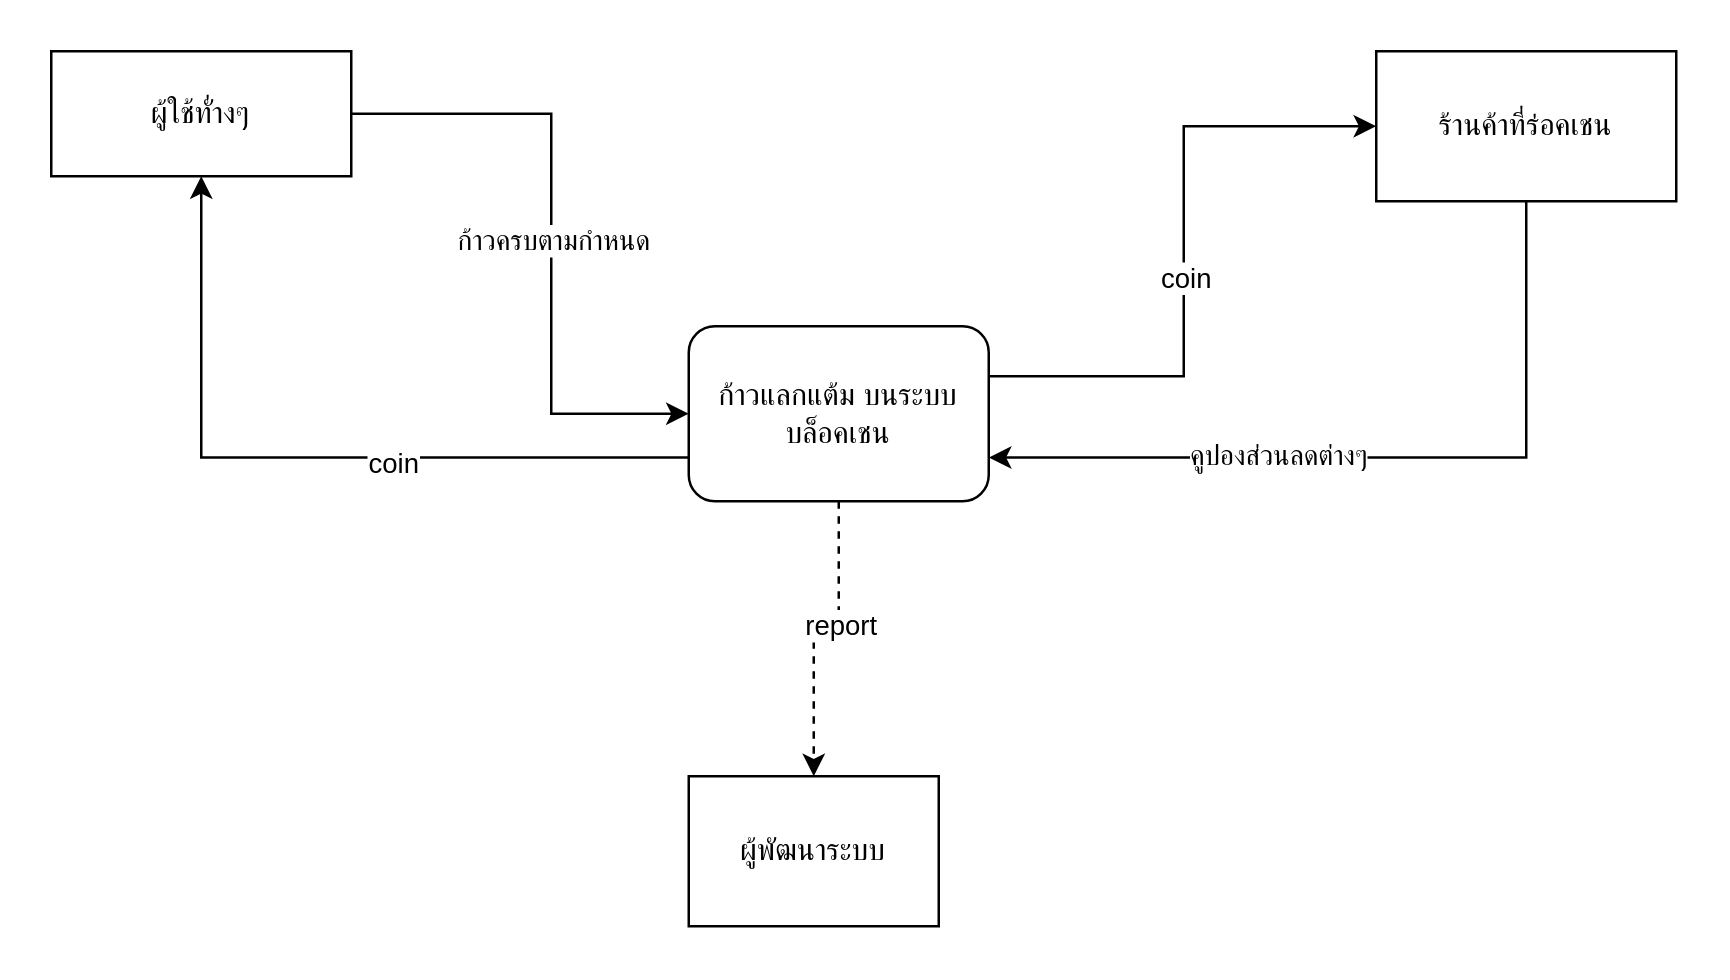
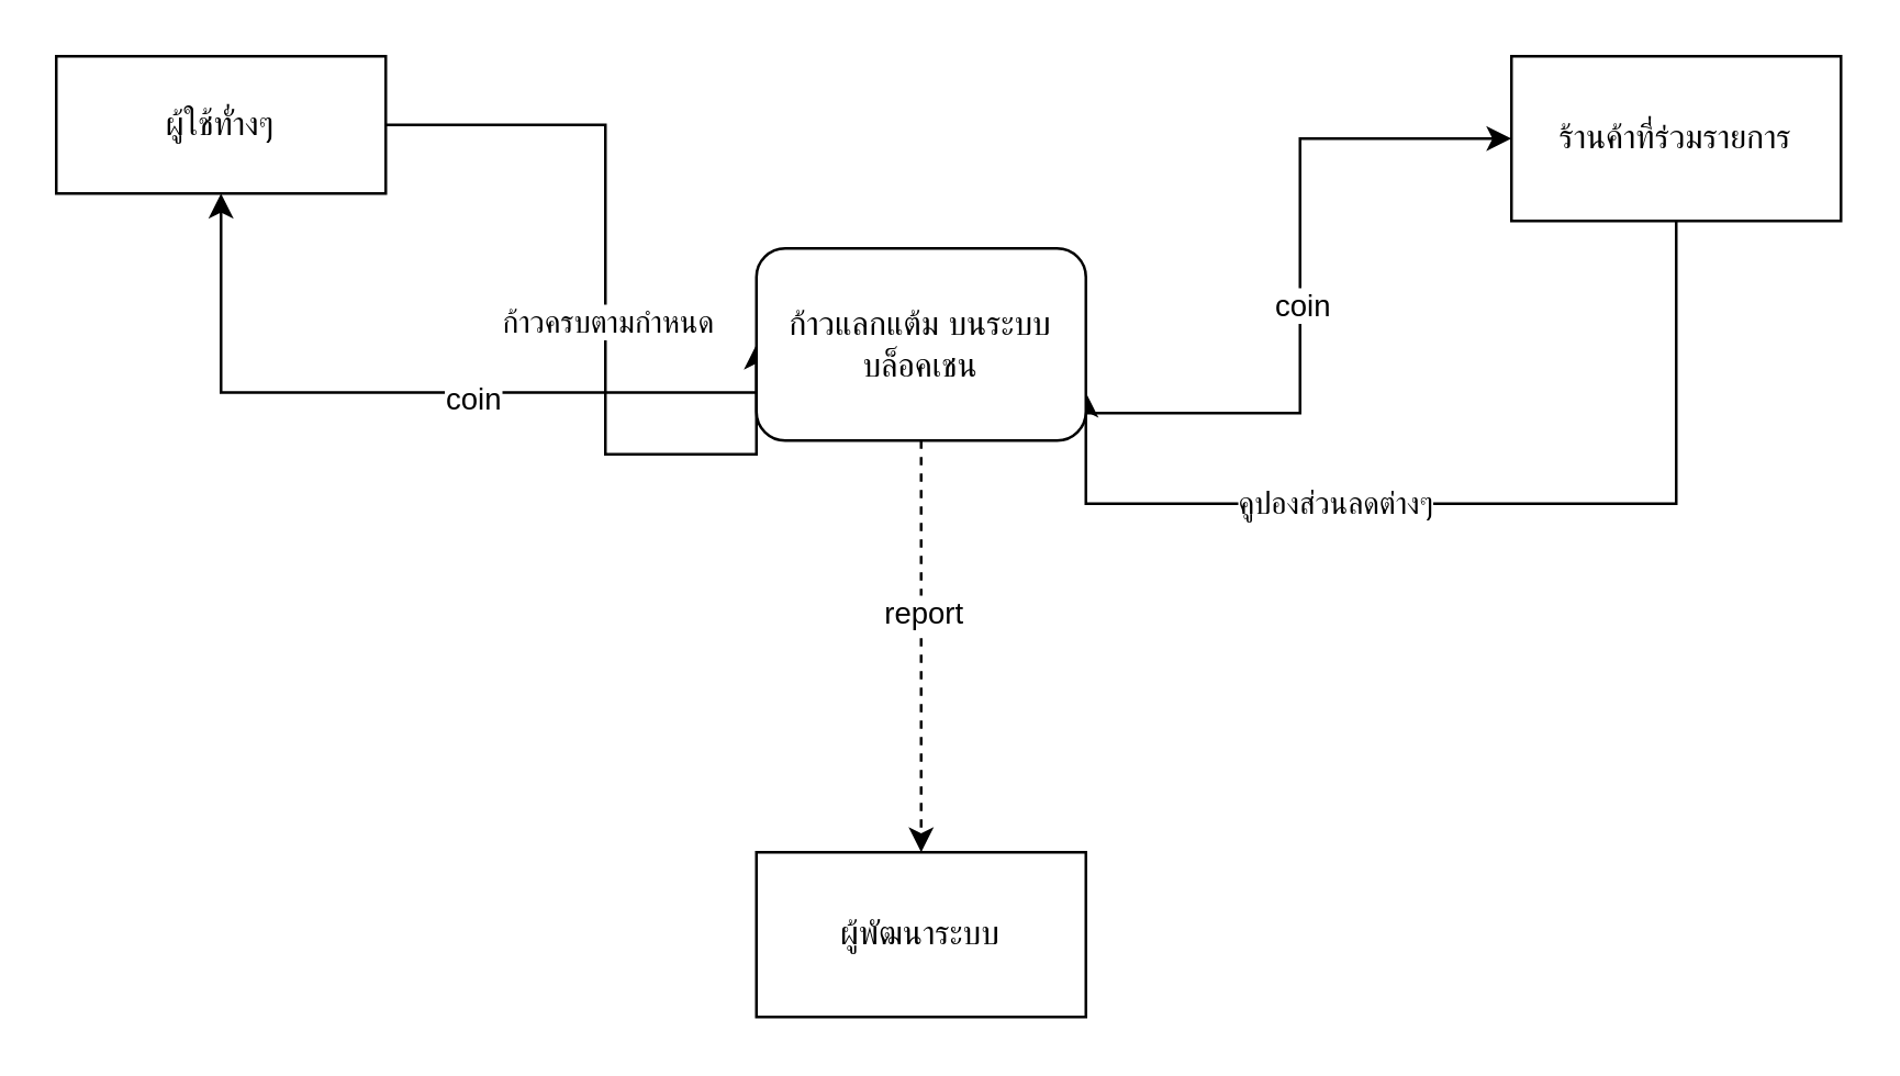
- <mxCell id="8" value="ร้านค้าที่ร่อคเชน" style="rounded=0;whiteSpace=wrap;html=1;" vertex="1" parent="1"><mxGeometry x="550" y="20" width="120" height="60" as="geometry" /></mxCell>
+ <mxCell id="8" value="ร้านค้าที่ร่วมรายการ" style="rounded=0;whiteSpace=wrap;html=1;" vertex="1" parent="1"><mxGeometry x="550" y="20" width="120" height="60" as="geometry" /></mxCell>
- <mxCell id="15" value="ก้าวแลกแต้ม บนระบบบล็อคเชน" style="rounded=1;whiteSpace=wrap;html=1;" vertex="1" parent="1"><mxGeometry x="275" y="130" width="120" height="70" as="geometry" /></mxCell>
+ <mxCell id="15" value="ก้าวแลกแต้ม บนระบบบล็อคเชน" style="rounded=1;whiteSpace=wrap;html=1;" vertex="1" parent="1"><mxGeometry x="275" y="90" width="120" height="70" as="geometry" /></mxCell>
- <mxCell id="5" value="ผู้พัฒนาระบบ" style="rounded=0;whiteSpace=wrap;html=1;" vertex="1" parent="1"><mxGeometry x="275" y="310" width="100" height="60" as="geometry" /></mxCell>
+ <mxCell id="5" value="ผู้พัฒนาระบบ" style="rounded=0;whiteSpace=wrap;html=1;" vertex="1" parent="1"><mxGeometry x="275" y="310" width="120" height="60" as="geometry" /></mxCell>
